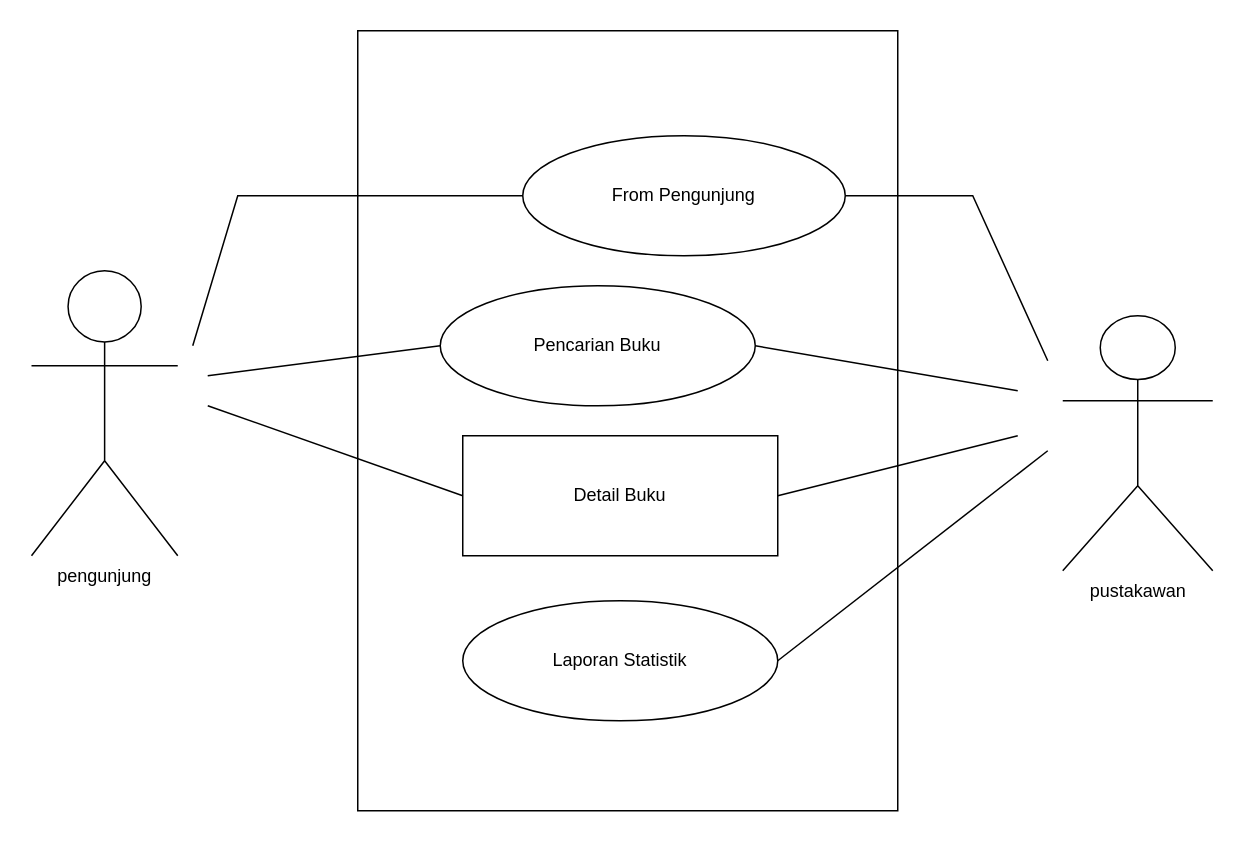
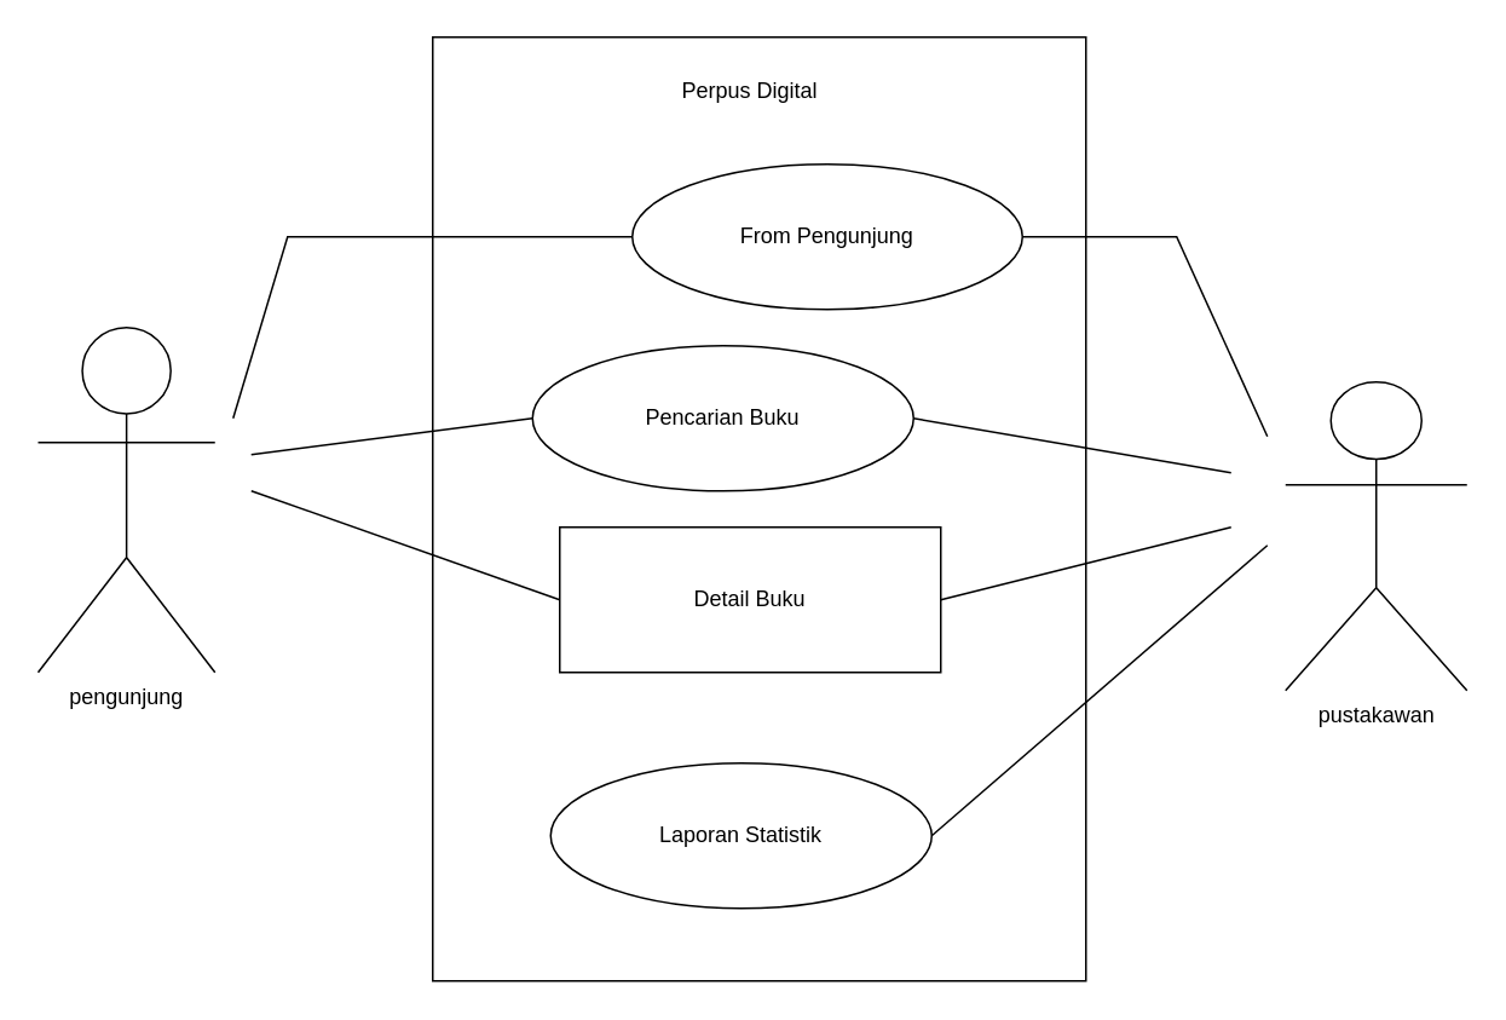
+ <mxCell id="9" value="Perpus Digital" style="text;html=1;strokeColor=none;fillColor=none;align=center;verticalAlign=middle;whiteSpace=wrap;rounded=0;" vertex="1" parent="1"><mxGeometry x="368" y="40" width="90" height="20" as="geometry" /></mxCell>
- <mxCell id="6" value="Laporan Statistik" style="ellipse;whiteSpace=wrap;html=1;" vertex="1" parent="1"><mxGeometry x="308" y="400" width="210" height="80" as="geometry" /></mxCell>
+ <mxCell id="6" value="Laporan Statistik" style="ellipse;whiteSpace=wrap;html=1;" vertex="1" parent="1"><mxGeometry x="303" y="420" width="210" height="80" as="geometry" /></mxCell>
